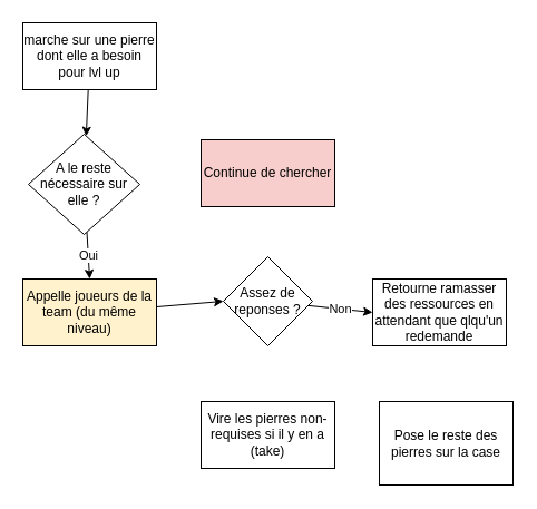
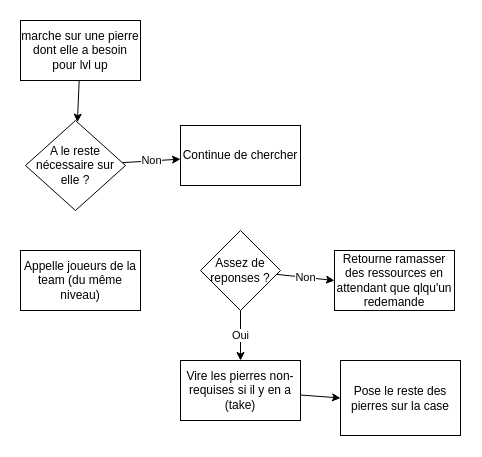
- <mxCell id="7" value="Continue de chercher" style="whiteSpace=wrap;html=1;fillColor=#f8cecc;" parent="1" vertex="1"><mxGeometry x="180" y="125" width="120" height="60" as="geometry" /></mxCell>
+ <mxCell id="7" value="Continue de chercher" style="whiteSpace=wrap;html=1;" parent="1" vertex="1"><mxGeometry x="180" y="125" width="120" height="60" as="geometry" /></mxCell>
+ <mxCell id="4" value="Non" style="edgeStyle=none;html=1;" parent="1" source="6" target="7" edge="1"><mxGeometry relative="1" as="geometry" /></mxCell>
- <mxCell id="5" value="Oui" style="edgeStyle=none;html=1;entryX=0.5;entryY=0;entryDx=0;entryDy=0;" parent="1" source="6" target="12" edge="1"><mxGeometry relative="1" as="geometry" /></mxCell>
- <mxCell id="11" style="edgeStyle=none;html=1;entryX=0;entryY=0.5;entryDx=0;entryDy=0;" parent="1" source="12" target="15" edge="1"><mxGeometry relative="1" as="geometry" /></mxCell>
- <mxCell id="12" value="Appelle joueurs de la team (du même niveau)" style="whiteSpace=wrap;html=1;fillColor=#fff2cc;" parent="1" vertex="1"><mxGeometry x="20" y="250" width="120" height="60" as="geometry" /></mxCell>
+ <mxCell id="12" value="Appelle joueurs de la team (du même niveau)" style="whiteSpace=wrap;html=1;" parent="1" vertex="1"><mxGeometry x="20" y="250" width="120" height="60" as="geometry" /></mxCell>
+ <mxCell id="14" value="Oui" style="edgeStyle=none;html=1;entryX=0.5;entryY=0;entryDx=0;entryDy=0;" parent="1" source="15" target="9" edge="1"><mxGeometry relative="1" as="geometry" /></mxCell>
+ <mxCell id="8" style="edgeStyle=none;html=1;entryX=0;entryY=0.5;entryDx=0;entryDy=0;" parent="1" source="9" target="10" edge="1"><mxGeometry relative="1" as="geometry" /></mxCell>
